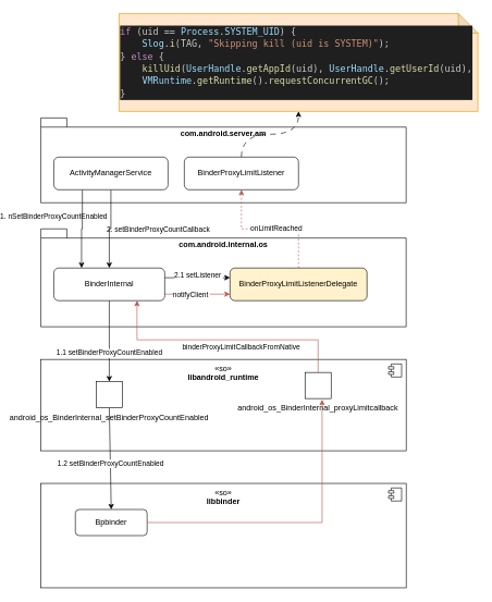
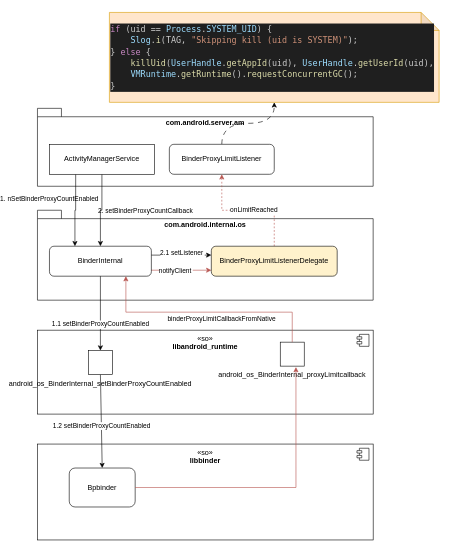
- <mxCell id="13" value="ActivityManagerService" style="whiteSpace=wrap;rounded=1;" parent="1" vertex="1"><mxGeometry x="40" y="240" width="175" height="50" as="geometry" /></mxCell>
+ <mxCell id="13" value="ActivityManagerService" style="whiteSpace=wrap;rounded=0;" parent="1" vertex="1"><mxGeometry x="40" y="240" width="175" height="50" as="geometry" /></mxCell>
- <mxCell id="25" value="Bpbinder" style="whiteSpace=wrap;rounded=1;" parent="1" vertex="1"><mxGeometry x="73" y="780" width="110" height="40" as="geometry" /></mxCell>
+ <mxCell id="25" value="Bpbinder" style="whiteSpace=wrap;rounded=1;" parent="1" vertex="1"><mxGeometry x="73" y="780" width="110" height="65" as="geometry" /></mxCell>
